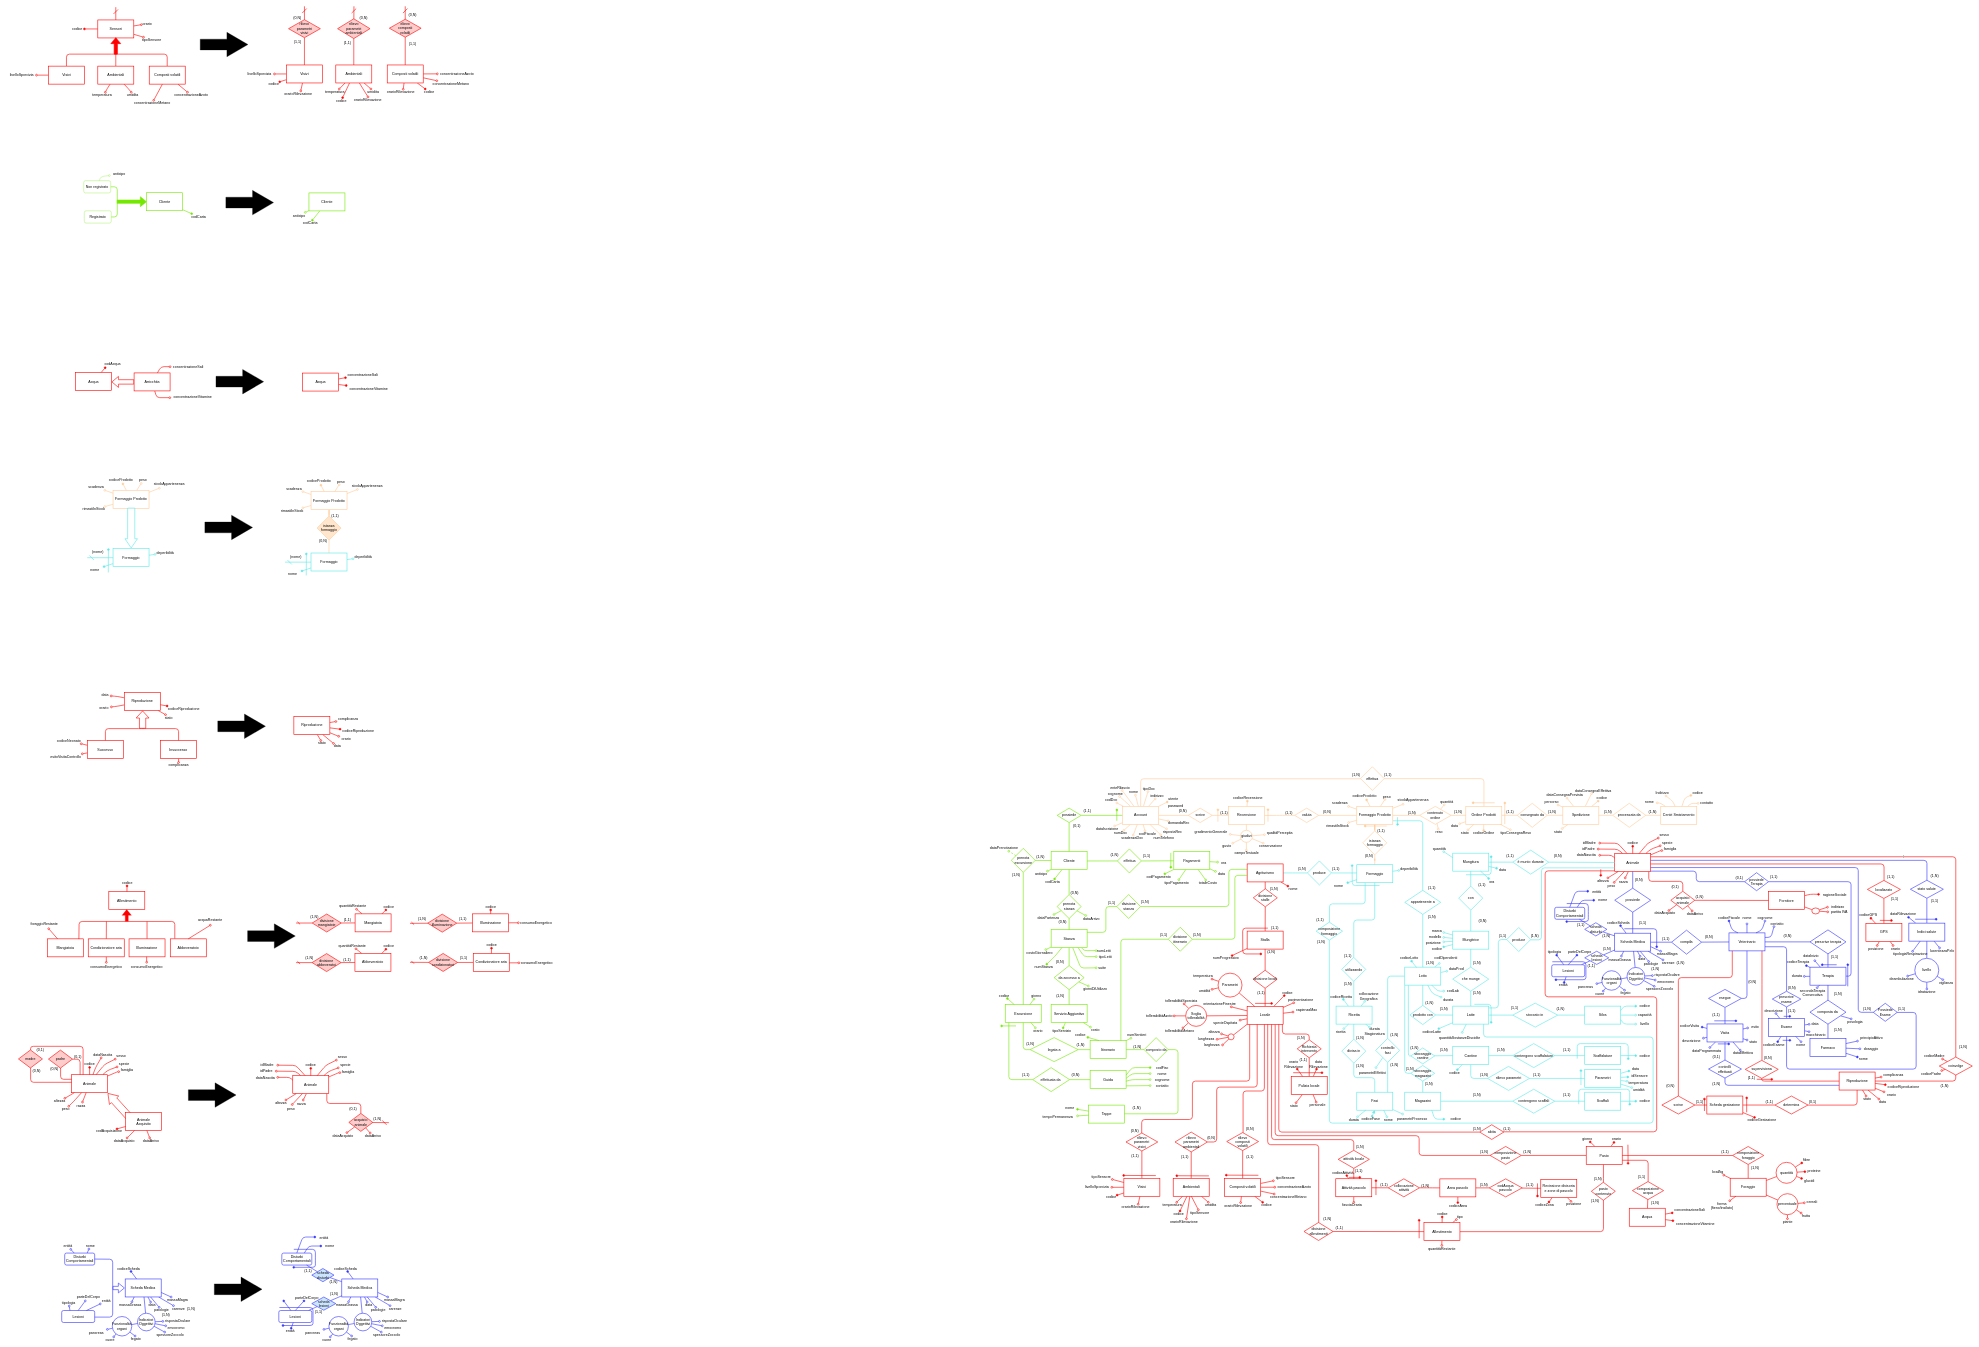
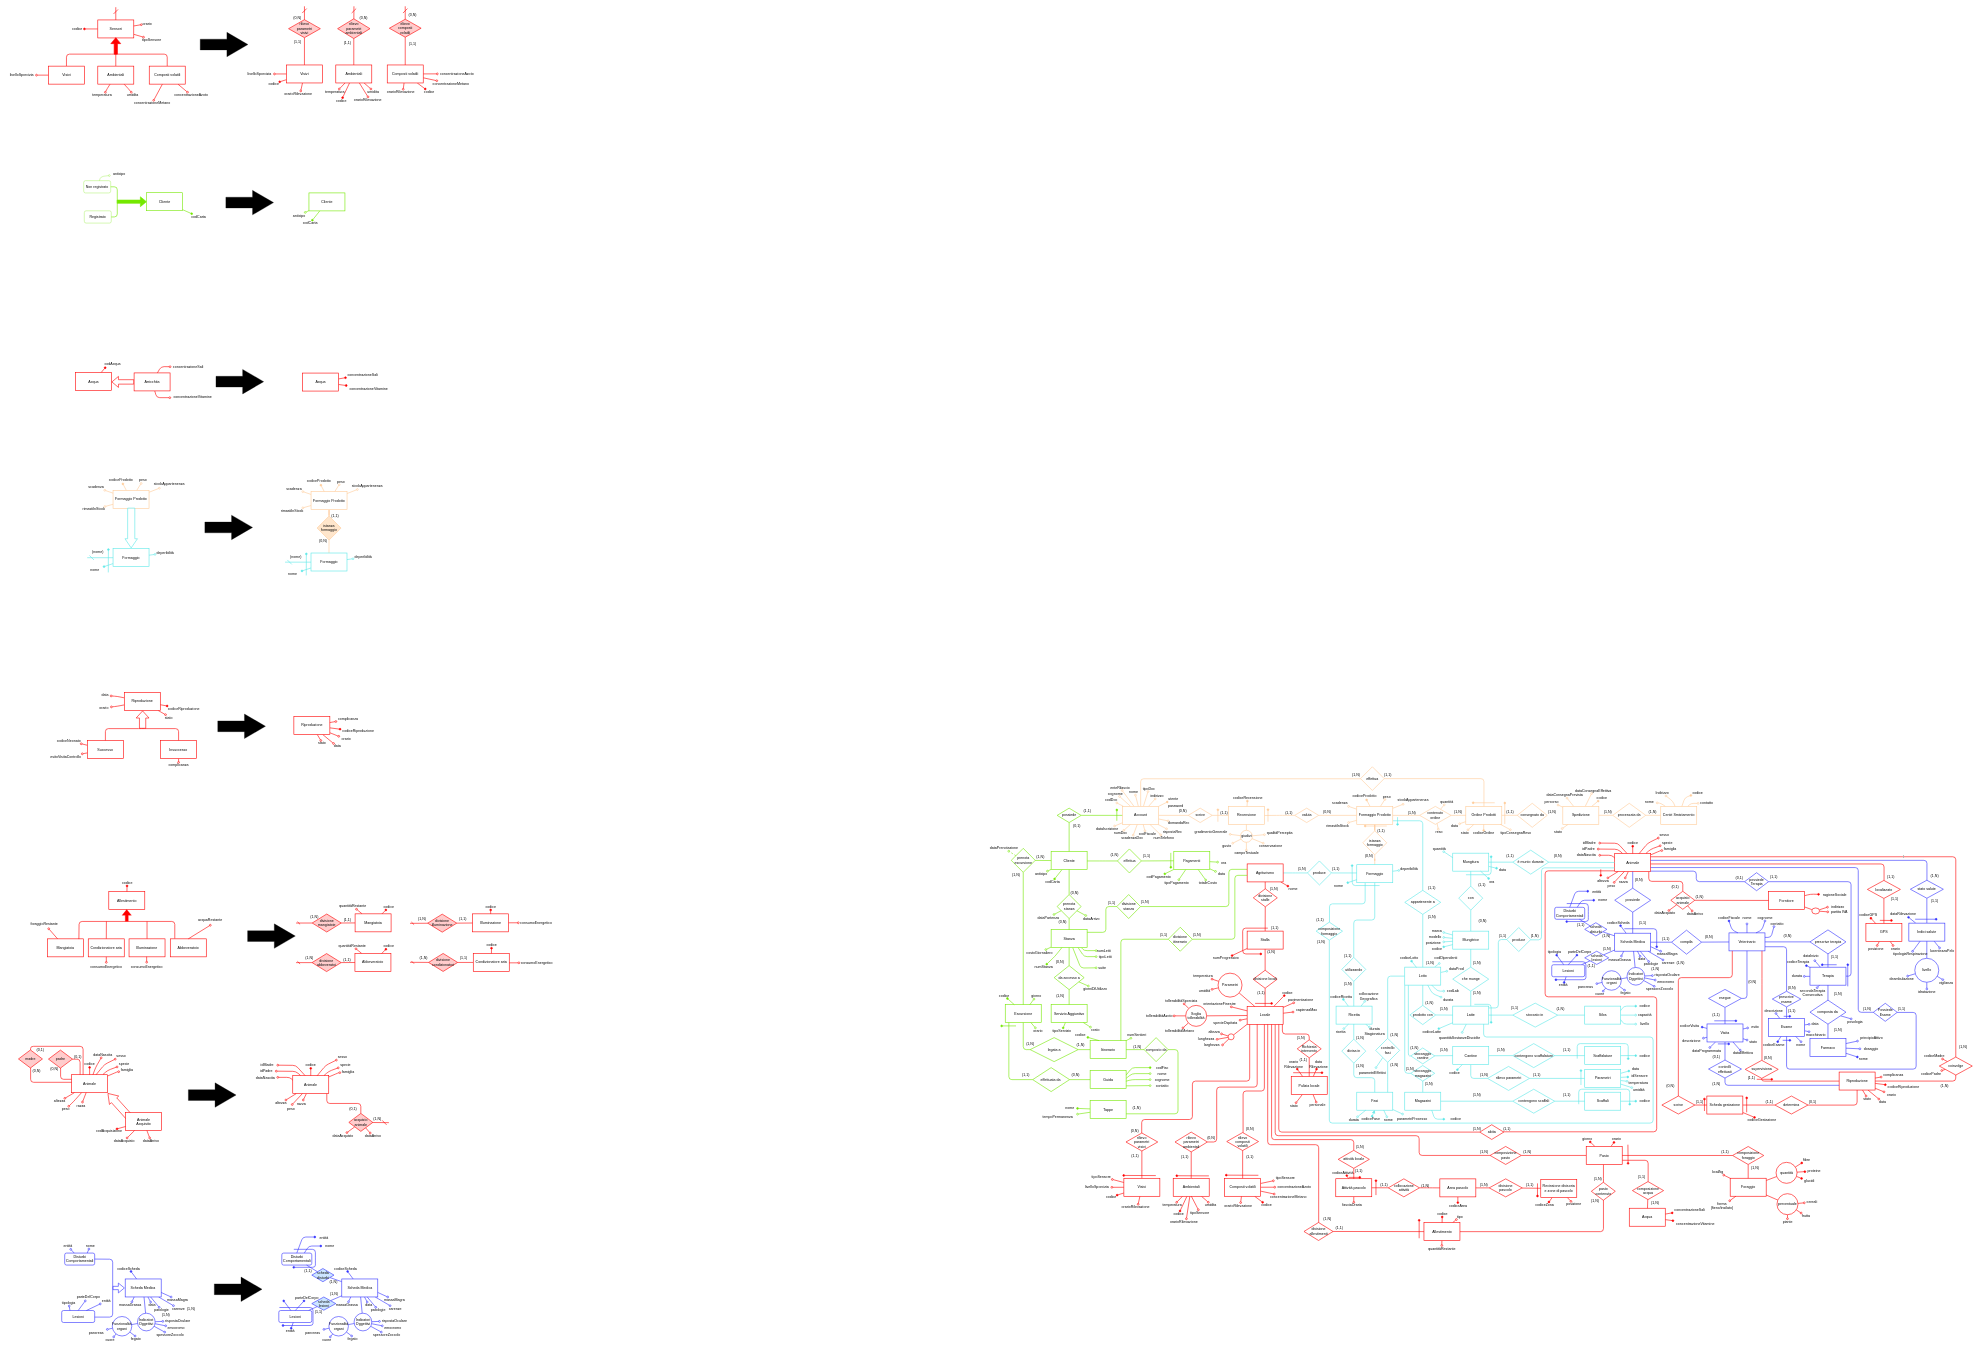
- <mxCell id="24" value="" style="endArrow=none;html=1;exitX=1;exitY=0.5;exitDx=0;exitDy=0;entryX=0;entryY=0.5;entryDx=0;entryDy=0;edgeStyle=orthogonalEdgeStyle;strokeColor=#FFCC99;strokeWidth=2;" parent="1" source="17" target="20" edge="1"><mxGeometry width="50" height="50" relative="1" as="geometry"><mxPoint x="5156" y="2706.794" as="sourcePoint" /><mxPoint x="5206" y="2656.794" as="targetPoint" /></mxGeometry></mxCell>
- <mxCell id="213" value="Tappe" style="rounded=0;whiteSpace=wrap;html=1;strokeColor=#74E800;strokeWidth=2;" parent="1" vertex="1"><mxGeometry x="3628.5" y="3684" width="120" height="60" as="geometry" /></mxCell>
+ <mxCell id="213" value="Tappe" style="rounded=0;whiteSpace=wrap;html=1;strokeColor=#74E800;strokeWidth=2;" parent="1" vertex="1"><mxGeometry x="3633.5" y="3669" width="120" height="60" as="geometry" /></mxCell>
- <mxCell id="542" value="codAcqua&lt;br&gt;pascolo" style="rhombus;whiteSpace=wrap;html=1;align=center;strokeColor=#FF0000;strokeWidth=2;" parent="1" vertex="1"><mxGeometry x="4964" y="3930" width="110" height="60" as="geometry" /></mxCell>
+ <mxCell id="542" value="divisione&lt;br&gt;pascolo" style="rhombus;whiteSpace=wrap;html=1;align=center;strokeColor=#FF0000;strokeWidth=2;" parent="1" vertex="1"><mxGeometry x="4964" y="3930" width="110" height="60" as="geometry" /></mxCell>
